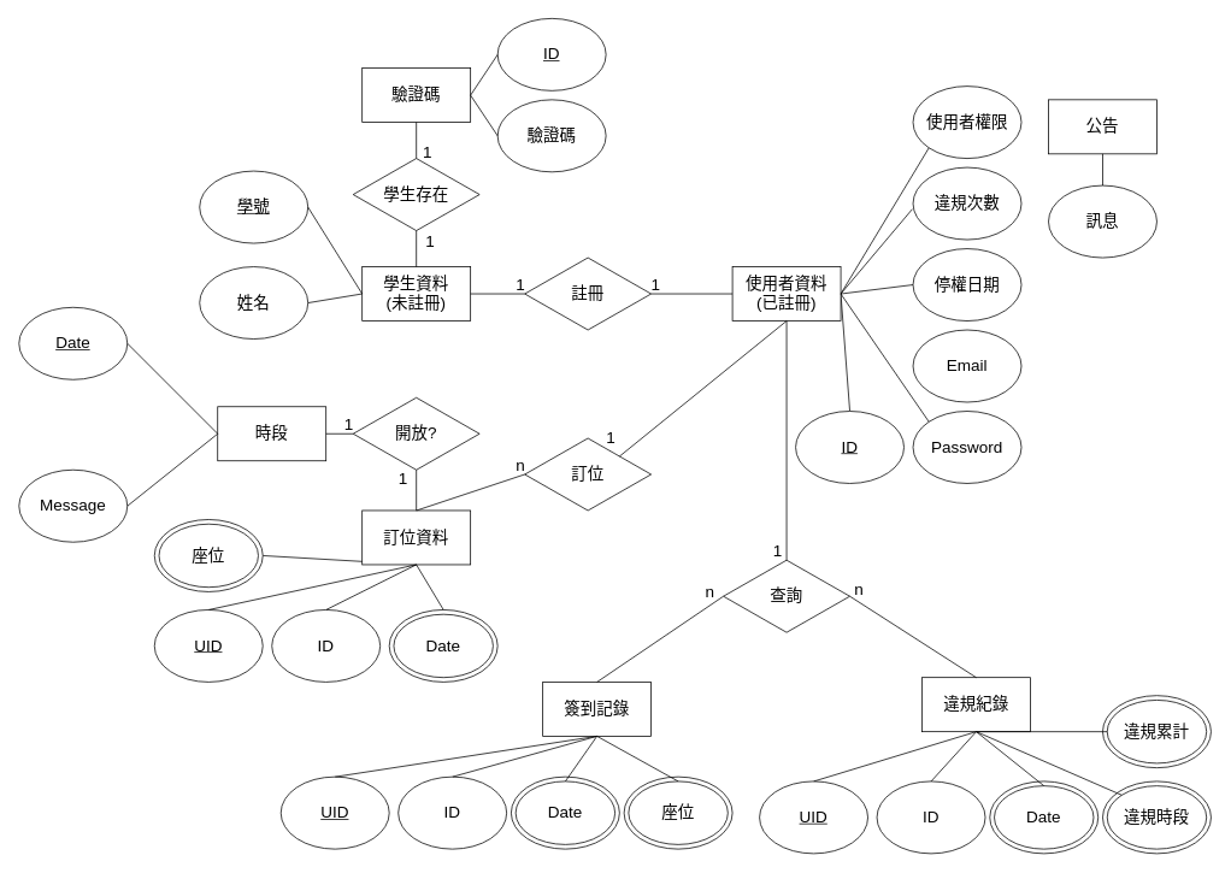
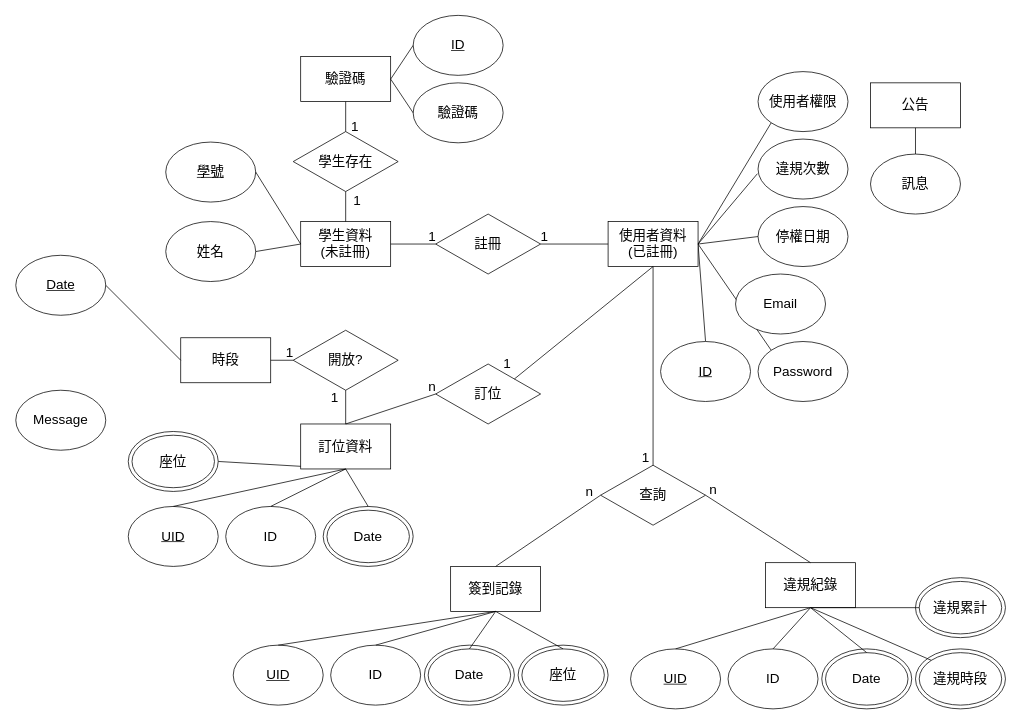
- <mxCell id="24" value="Email" style="ellipse;whiteSpace=wrap;html=1;fontSize=18;" vertex="1" parent="1"><mxGeometry x="1010" y="365" width="120" height="80" as="geometry" /></mxCell>
+ <mxCell id="24" value="Email" style="ellipse;whiteSpace=wrap;html=1;fontSize=18;" vertex="1" parent="1"><mxGeometry x="980" y="365" width="120" height="80" as="geometry" /></mxCell>
- <mxCell id="75" value="" style="endArrow=none;html=1;rounded=0;fontSize=18;exitX=1;exitY=0.5;exitDx=0;exitDy=0;entryX=0;entryY=0.5;entryDx=0;entryDy=0;" edge="1" parent="1" source="74" target="69"><mxGeometry width="50" height="50" relative="1" as="geometry"><mxPoint x="300" y="625" as="sourcePoint" /><mxPoint x="470" y="635" as="targetPoint" /></mxGeometry></mxCell>
